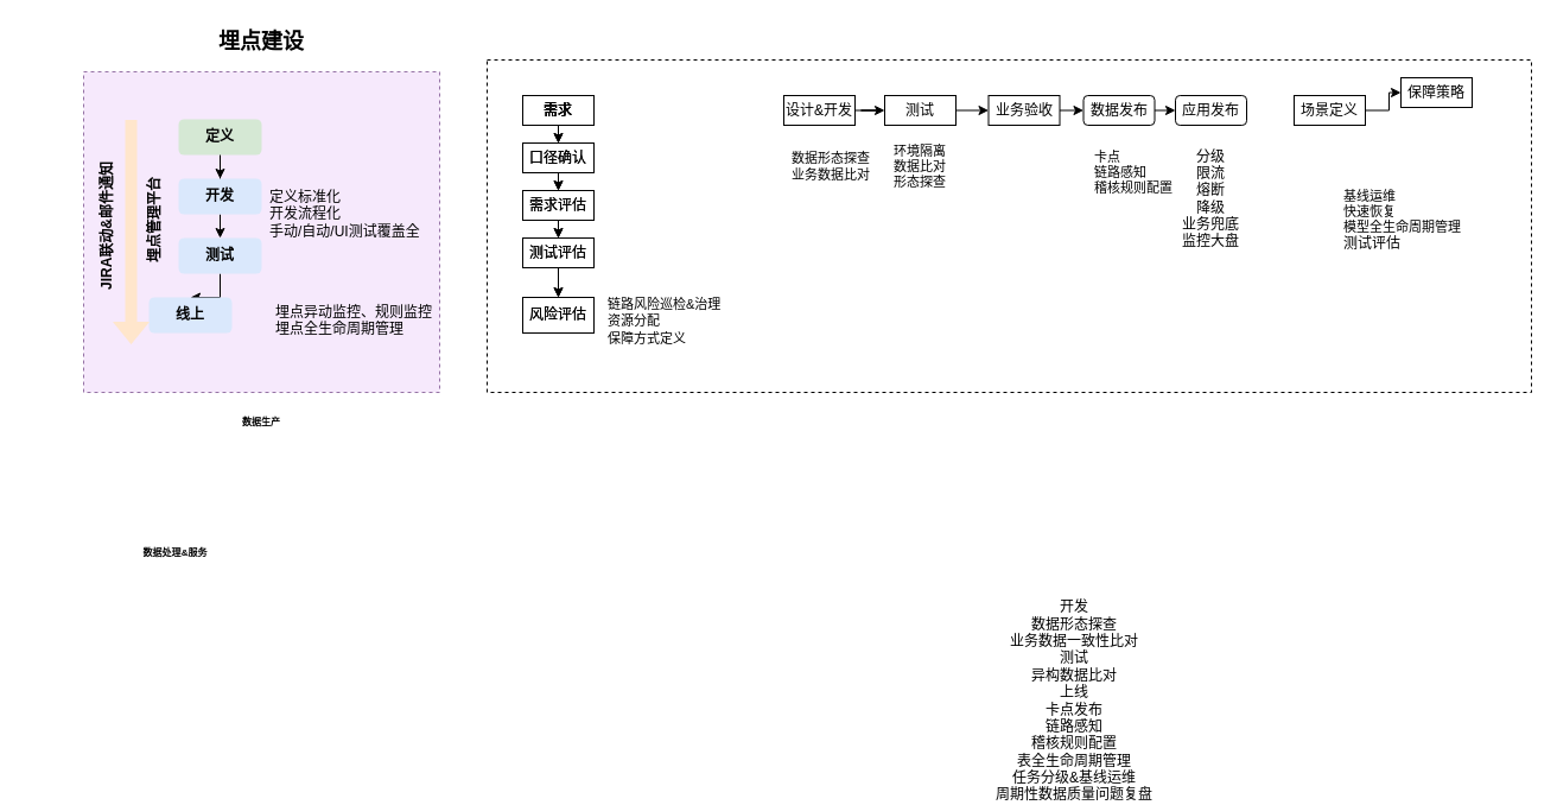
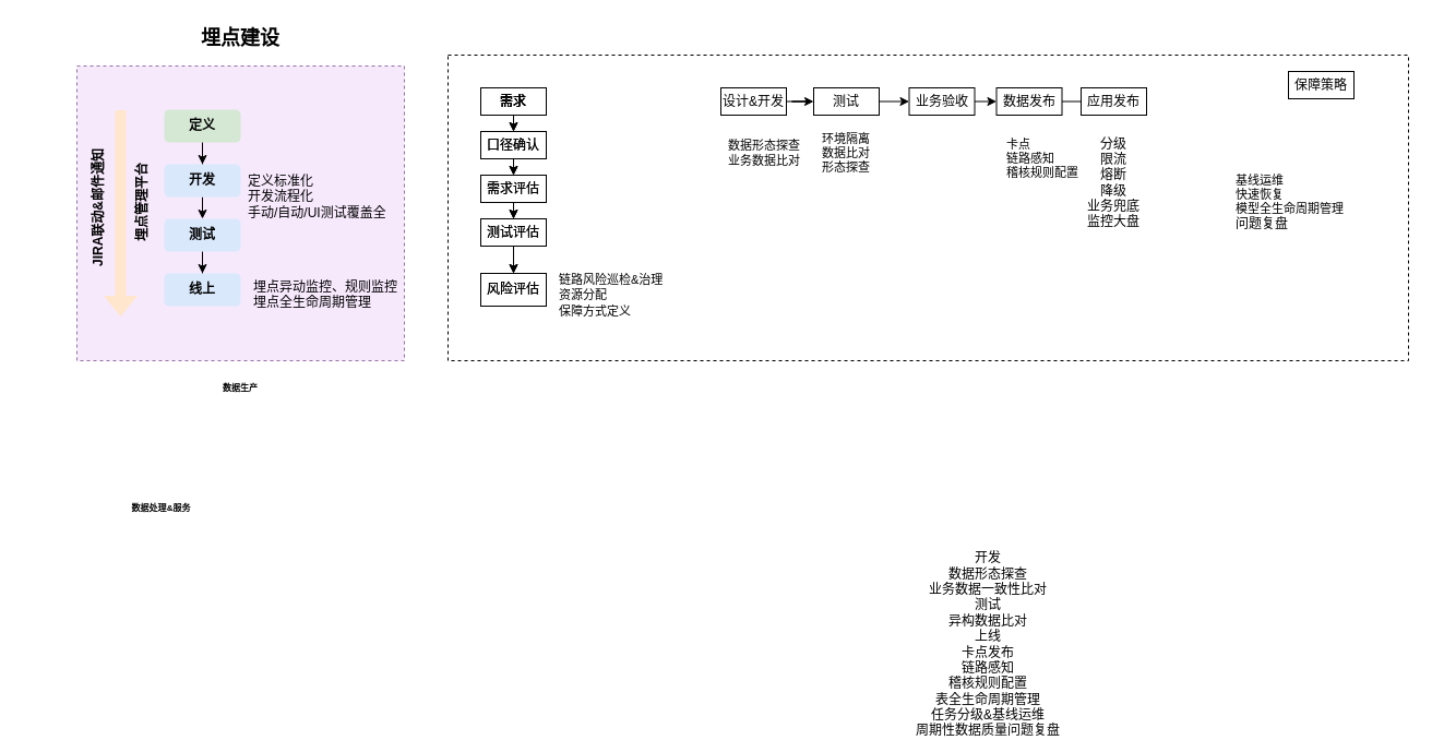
- <mxCell id="39" value="数据发布" style="whiteSpace=wrap;html=1;strokeColor=default;fillColor=none;rounded=1;" vertex="1" parent="1"><mxGeometry x="912.5" y="80" width="60" height="25" as="geometry" /></mxCell>
+ <mxCell id="39" value="数据发布" style="rounded=0;whiteSpace=wrap;html=1;strokeColor=default;fillColor=none;" vertex="1" parent="1"><mxGeometry x="912.5" y="80" width="60" height="25" as="geometry" /></mxCell>
- <mxCell id="38" style="edgeStyle=orthogonalEdgeStyle;rounded=0;orthogonalLoop=1;jettySize=auto;html=1;exitX=1;exitY=0.5;exitDx=0;exitDy=0;entryX=0;entryY=0.5;entryDx=0;entryDy=0;fontSize=11;fillColor=#CC6600;" edge="1" parent="1" source="39" target="40"><mxGeometry relative="1" as="geometry" /></mxCell>
+ <mxCell id="38" style="edgeStyle=orthogonalEdgeStyle;rounded=0;orthogonalLoop=1;jettySize=auto;html=1;exitX=1;exitY=0.5;exitDx=0;exitDy=0;entryX=0;entryY=0.5;entryDx=0;entryDy=0;fontSize=11;fillColor=#CC6600;endArrow=none;" edge="1" parent="1" source="39" target="40"><mxGeometry relative="1" as="geometry" /></mxCell>
- <mxCell id="40" value="应用发布" style="whiteSpace=wrap;html=1;strokeColor=default;fillColor=none;rounded=1;" vertex="1" parent="1"><mxGeometry x="990" y="80" width="60" height="25" as="geometry" /></mxCell>
+ <mxCell id="40" value="应用发布" style="rounded=0;whiteSpace=wrap;html=1;strokeColor=default;fillColor=none;" vertex="1" parent="1"><mxGeometry x="990" y="80" width="60" height="25" as="geometry" /></mxCell>
- <mxCell id="58" value="场景定义" style="rounded=0;whiteSpace=wrap;html=1;strokeColor=default;fillColor=none;" vertex="1" parent="1"><mxGeometry x="1090" y="80" width="60" height="25" as="geometry" /></mxCell>
- <mxCell id="57" style="edgeStyle=orthogonalEdgeStyle;rounded=0;orthogonalLoop=1;jettySize=auto;html=1;exitX=1;exitY=0.5;exitDx=0;exitDy=0;fontSize=11;fillColor=#CC6600;" edge="1" parent="1" source="58" target="59"><mxGeometry relative="1" as="geometry" /></mxCell>
- <mxCell id="45" value="基线运维&lt;br&gt;快速恢复&lt;br&gt;模型全生命周期管理&lt;br&gt;&lt;span style=&quot;font-size: 12px ; text-align: center&quot;&gt;测试评估&lt;/span&gt;&lt;br&gt;&lt;div&gt;&lt;/div&gt;" style="text;html=1;strokeColor=none;fillColor=none;align=left;verticalAlign=middle;whiteSpace=wrap;rounded=0;dashed=1;fontSize=11;" vertex="1" parent="1"><mxGeometry x="1130" y="130" width="140" height="110" as="geometry" /></mxCell>
+ <mxCell id="45" value="基线运维&lt;br&gt;快速恢复&lt;br&gt;模型全生命周期管理&lt;br&gt;&lt;span style=&quot;font-size: 12px ; text-align: center&quot;&gt;问题复盘&lt;/span&gt;&lt;br&gt;&lt;div&gt;&lt;/div&gt;" style="text;html=1;strokeColor=none;fillColor=none;align=left;verticalAlign=middle;whiteSpace=wrap;rounded=0;dashed=1;fontSize=11;" vertex="1" parent="1"><mxGeometry x="1130" y="130" width="140" height="110" as="geometry" /></mxCell>
- <mxCell id="17" value="&lt;h4&gt;线上&lt;/h4&gt;" style="rounded=1;whiteSpace=wrap;html=1;dashed=1;fillColor=#dae8fc;strokeColor=none;" vertex="1" parent="1"><mxGeometry x="125" y="250" width="70" height="30" as="geometry" /></mxCell>
+ <mxCell id="17" value="&lt;h4&gt;线上&lt;/h4&gt;" style="rounded=1;whiteSpace=wrap;html=1;dashed=1;fillColor=#dae8fc;strokeColor=none;" vertex="1" parent="1"><mxGeometry x="150" y="250" width="70" height="30" as="geometry" /></mxCell>
